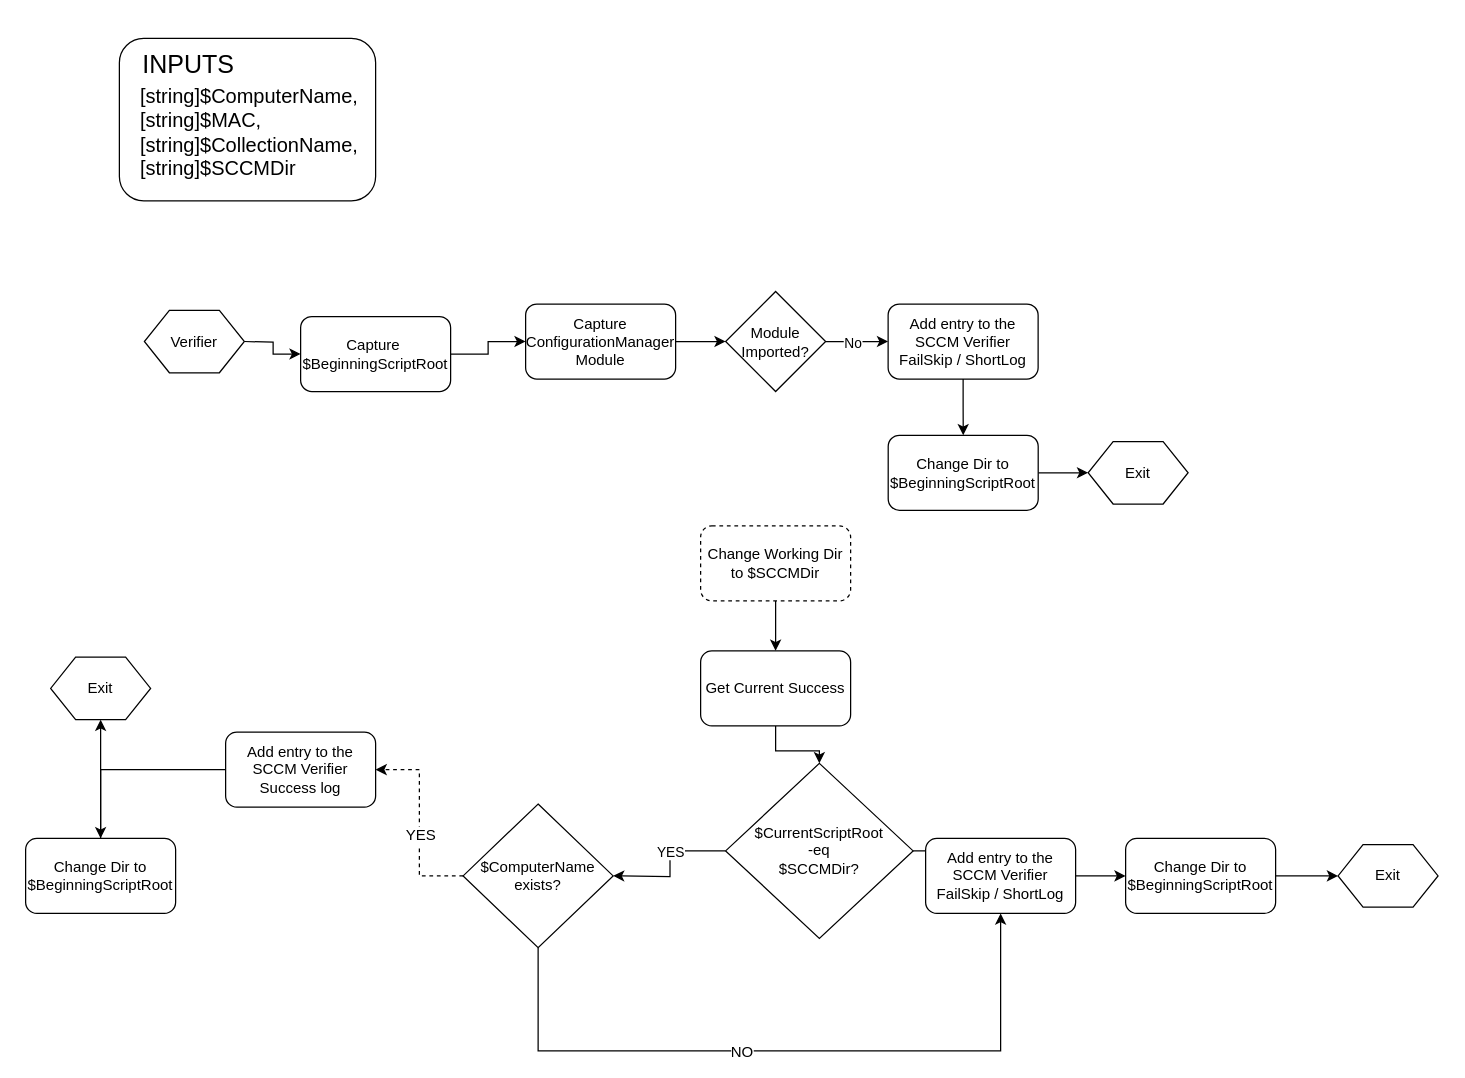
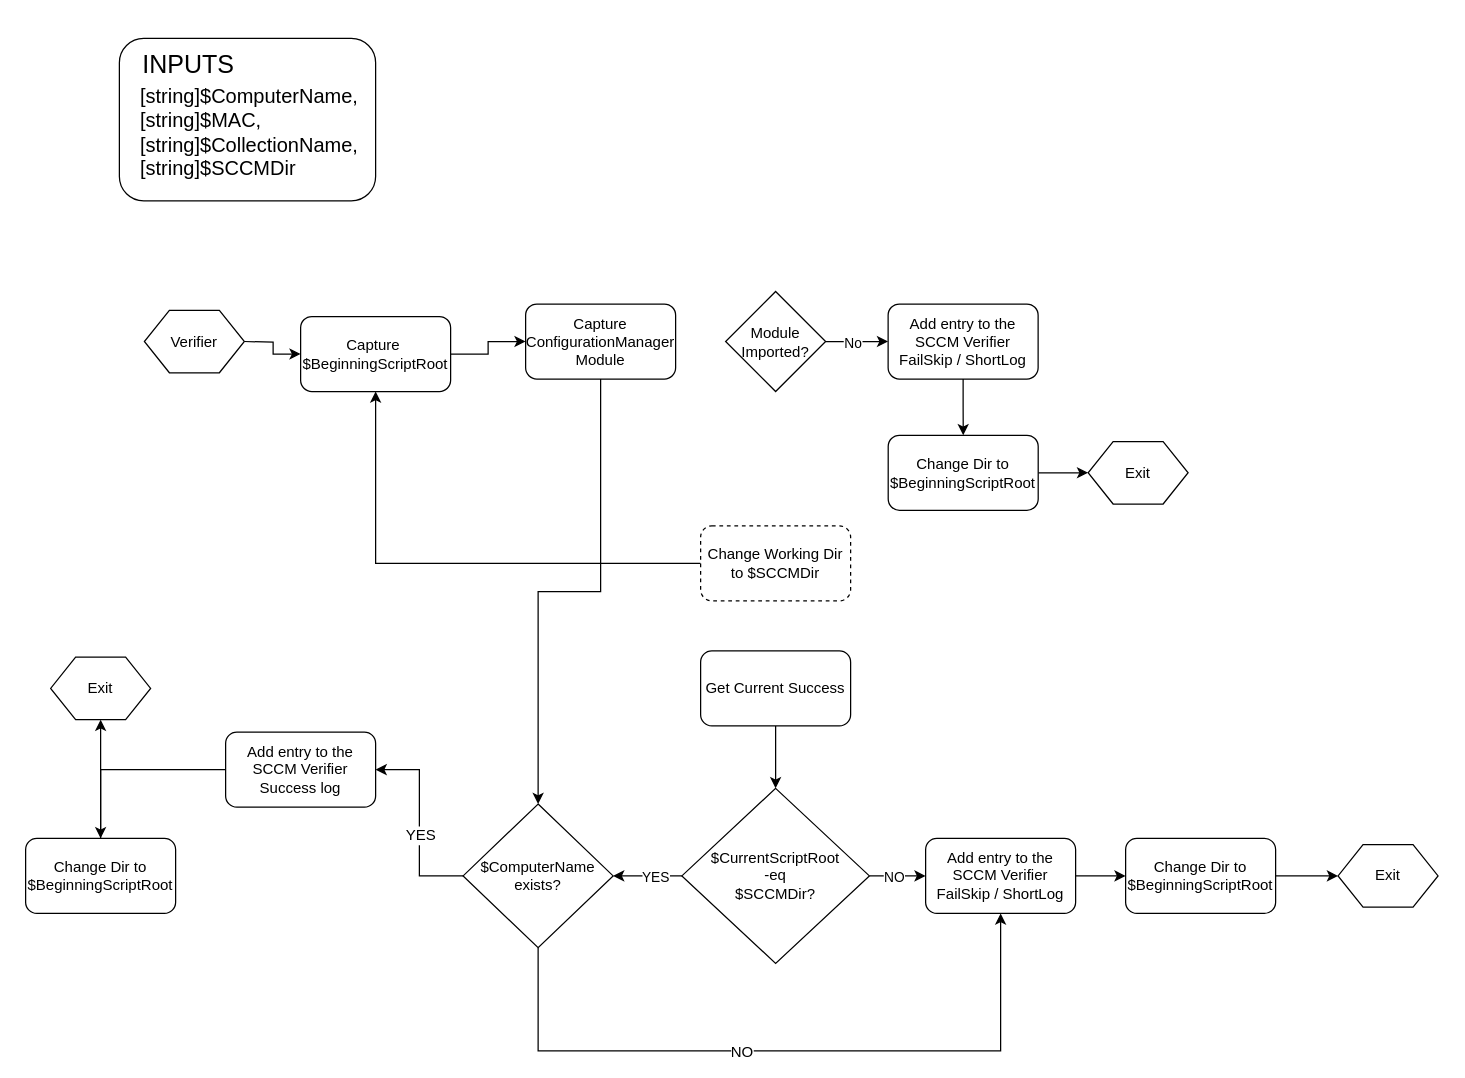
- <mxCell id="4" style="edgeStyle=orthogonalEdgeStyle;rounded=0;orthogonalLoop=1;jettySize=auto;html=1;entryX=0;entryY=0.5;entryDx=0;entryDy=0;" parent="1" source="5" target="8" edge="1"><mxGeometry relative="1" as="geometry" /></mxCell>
+ <mxCell id="4" style="edgeStyle=orthogonalEdgeStyle;rounded=0;orthogonalLoop=1;jettySize=auto;html=1;" parent="1" source="5" target="43" edge="1"><mxGeometry relative="1" as="geometry" /></mxCell>
- <mxCell id="19" style="edgeStyle=orthogonalEdgeStyle;rounded=0;orthogonalLoop=1;jettySize=auto;html=1;strokeColor=#000000;fontColor=#000000;startArrow=none;startFill=0;" parent="1" source="20" target="22" edge="1"><mxGeometry relative="1" as="geometry" /></mxCell>
+ <mxCell id="19" style="edgeStyle=orthogonalEdgeStyle;rounded=0;orthogonalLoop=1;jettySize=auto;html=1;strokeColor=#000000;fontColor=#000000;startArrow=none;startFill=0;" parent="1" source="20" target="3" edge="1"><mxGeometry relative="1" as="geometry" /></mxCell>
- <mxCell id="39" style="edgeStyle=orthogonalEdgeStyle;rounded=0;orthogonalLoop=1;jettySize=auto;html=1;strokeColor=#000000;fontSize=12;fontColor=#000000;startArrow=none;startFill=0;dashed=1;" edge="1" parent="1" source="43" target="35"><mxGeometry relative="1" as="geometry" /></mxCell>
+ <mxCell id="39" style="edgeStyle=orthogonalEdgeStyle;rounded=0;orthogonalLoop=1;jettySize=auto;html=1;strokeColor=#000000;fontSize=12;fontColor=#000000;startArrow=none;startFill=0;" edge="1" parent="1" source="43" target="35"><mxGeometry relative="1" as="geometry" /></mxCell>
- <mxCell id="27" value="$CurrentScriptRoot&lt;br&gt;-eq&lt;br&gt;$SCCMDir?" style="rhombus;whiteSpace=wrap;html=1;" parent="1" vertex="1"><mxGeometry x="580" y="610" width="150" height="140" as="geometry" /></mxCell>
+ <mxCell id="27" value="$CurrentScriptRoot&lt;br&gt;-eq&lt;br&gt;$SCCMDir?" style="rhombus;whiteSpace=wrap;html=1;" parent="1" vertex="1"><mxGeometry x="545" y="630" width="150" height="140" as="geometry" /></mxCell>
